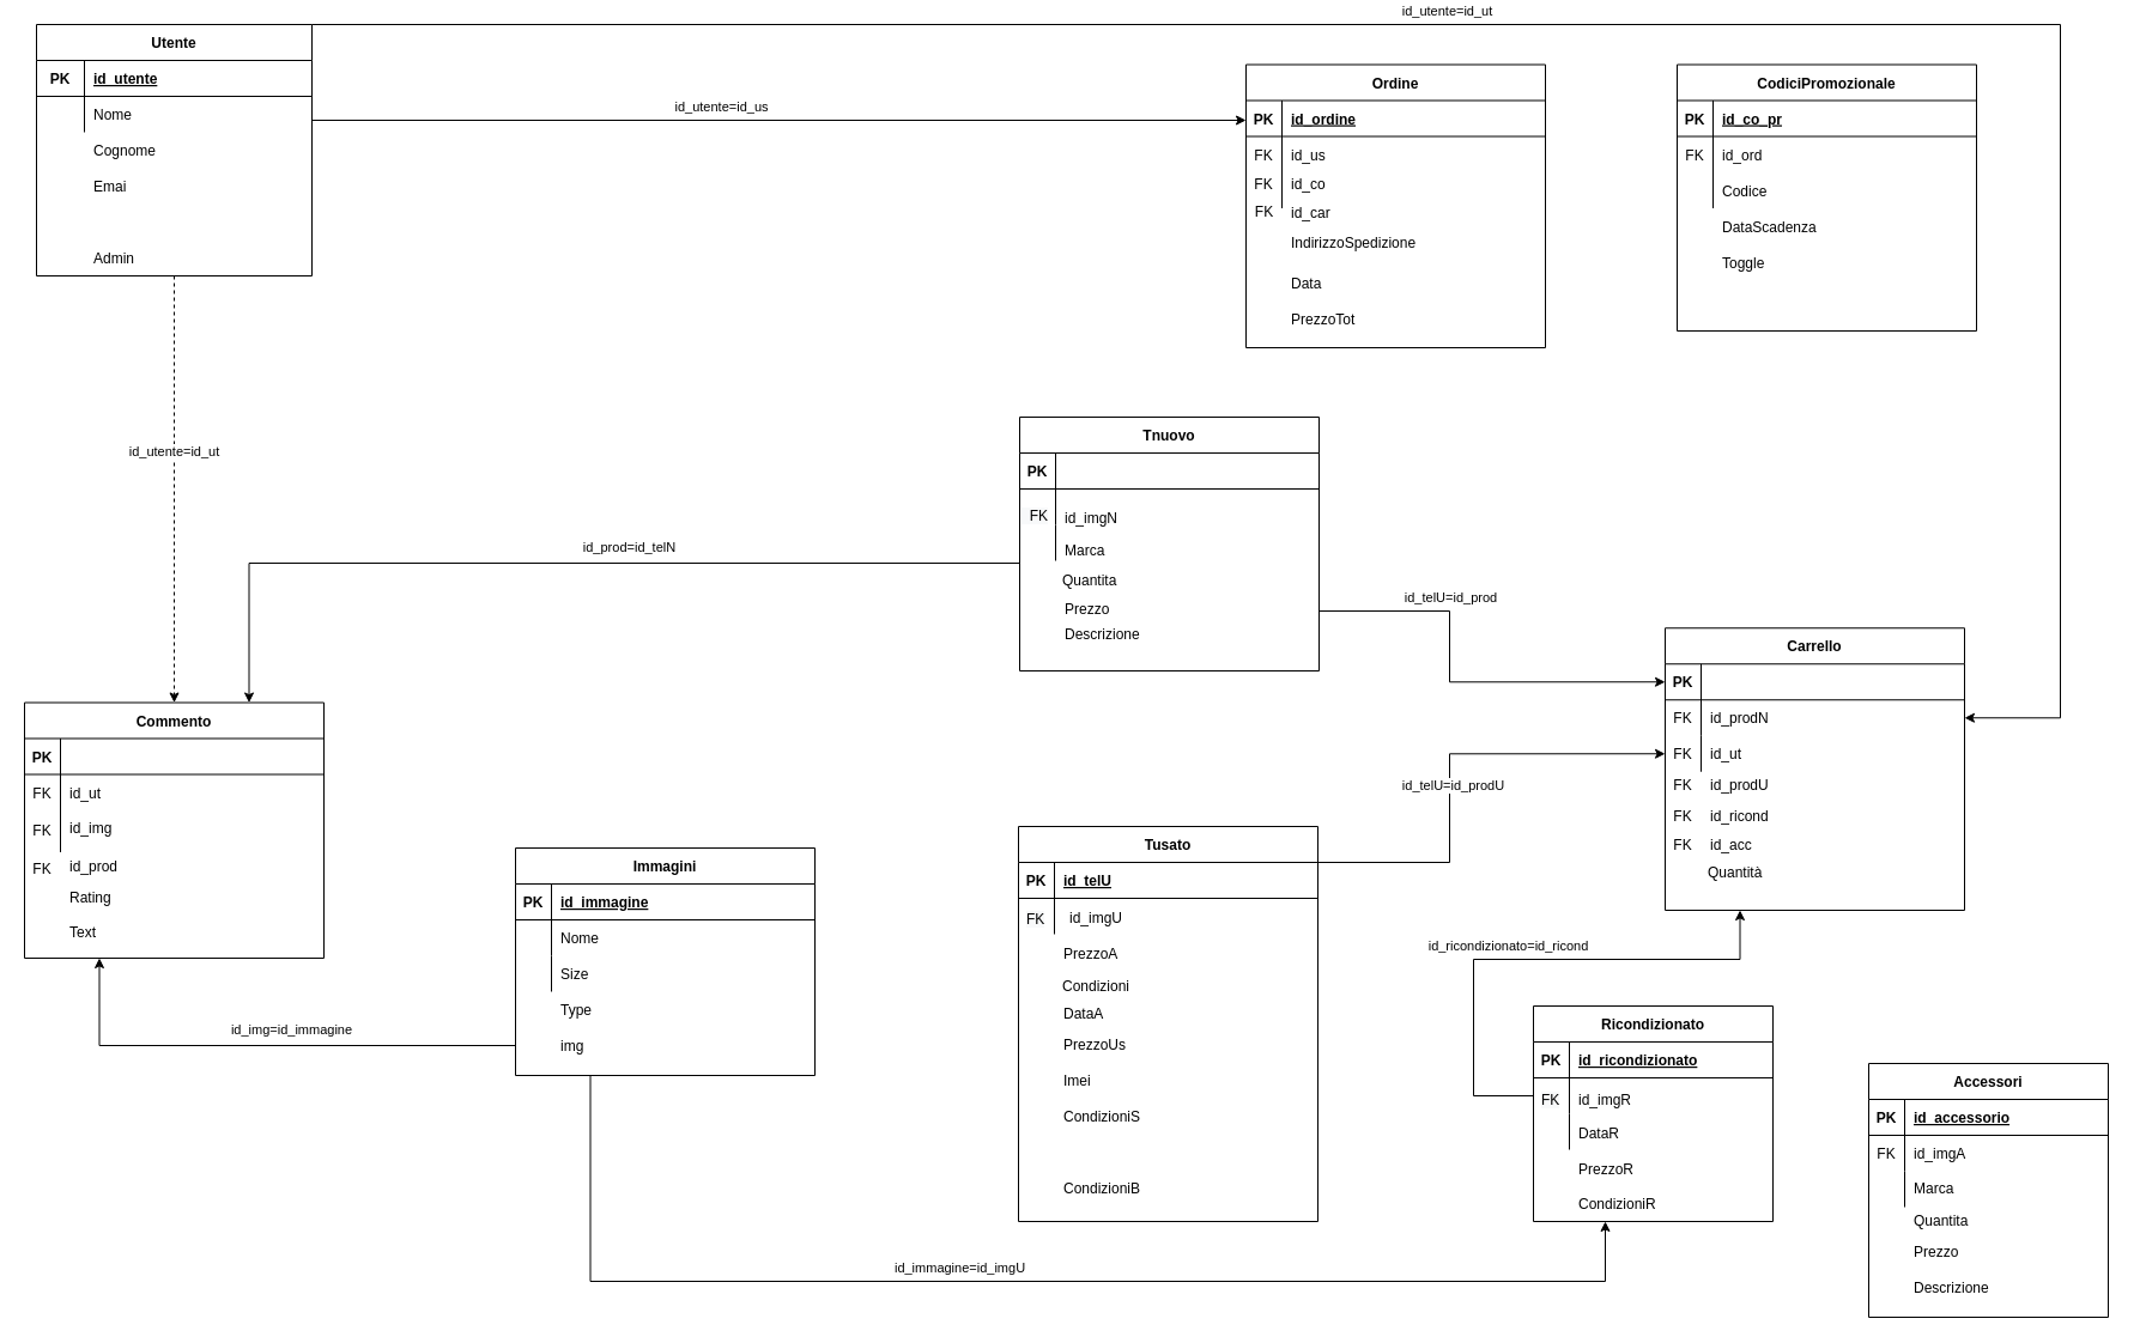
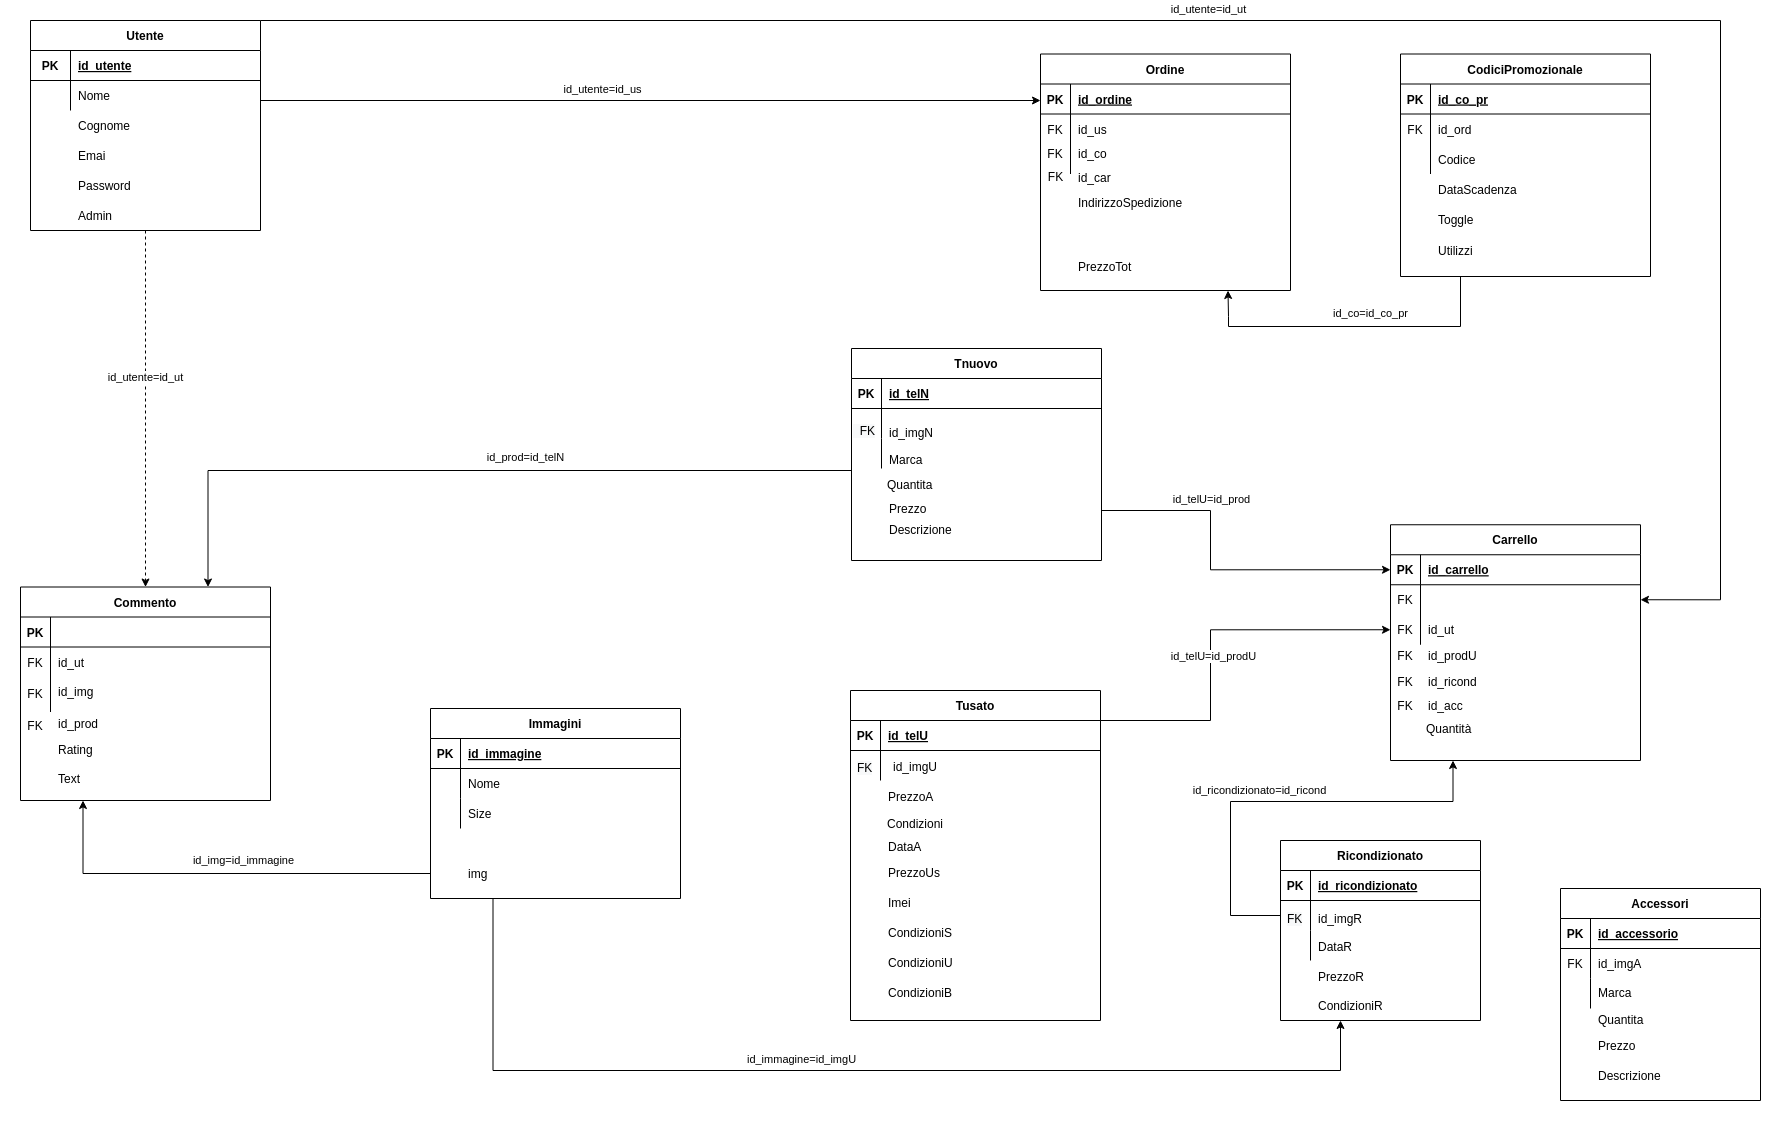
+ <mxCell id="23" value="Password" style="shape=partialRectangle;overflow=hidden;connectable=0;fillColor=none;top=0;left=0;bottom=0;right=0;align=left;spacingLeft=6;" parent="1" vertex="1"><mxGeometry x="70" y="170" width="190" height="30" as="geometry"><mxRectangle width="190" height="30" as="alternateBounds" /></mxGeometry></mxCell>
- <mxCell id="78" value="Data" style="shape=partialRectangle;overflow=hidden;connectable=0;fillColor=none;top=0;left=0;bottom=0;right=0;align=left;spacingLeft=6;" parent="1" vertex="1"><mxGeometry x="1070" y="221" width="220" height="30" as="geometry"><mxRectangle width="220" height="30" as="alternateBounds" /></mxGeometry></mxCell>
+ <mxCell id="57" value="Utilizzi" style="shape=partialRectangle;overflow=hidden;connectable=0;fillColor=none;top=0;left=0;bottom=0;right=0;align=left;spacingLeft=6;" parent="55" vertex="1"><mxGeometry x="30" width="220" height="32.5" as="geometry"><mxRectangle width="220" height="30" as="alternateBounds" /></mxGeometry></mxCell>
+ <mxCell id="91" style="edgeStyle=orthogonalEdgeStyle;rounded=0;orthogonalLoop=1;jettySize=auto;html=1;exitX=0.25;exitY=1;exitDx=0;exitDy=0;entryX=0.75;entryY=1;entryDx=0;entryDy=0;" parent="1" source="28" target="64" edge="1"><mxGeometry relative="1" as="geometry"><mxPoint x="1480" y="316" as="sourcePoint" /><mxPoint x="1210" y="296" as="targetPoint" /><Array as="points"><mxPoint x="1460" y="276" /><mxPoint x="1460" y="326" /><mxPoint x="1228" y="326" /><mxPoint x="1228" y="316" /></Array></mxGeometry></mxCell>
+ <mxCell id="92" value="id_co=id_co_pr" style="edgeLabel;html=1;align=center;verticalAlign=middle;resizable=0;points=[];" parent="91" vertex="1" connectable="0"><mxGeometry x="-0.106" y="-1" relative="1" as="geometry"><mxPoint y="-13" as="offset" /></mxGeometry></mxCell>
+ <mxCell id="96" value="id_telN" style="shape=partialRectangle;overflow=hidden;connectable=0;fillColor=none;top=0;left=0;bottom=0;right=0;align=left;spacingLeft=6;fontStyle=5;" parent="94" vertex="1"><mxGeometry x="30" width="220" height="30" as="geometry"><mxRectangle width="220" height="30" as="alternateBounds" /></mxGeometry></mxCell>
+ <mxCell id="146" value="id_carrello" style="shape=partialRectangle;overflow=hidden;connectable=0;fillColor=none;top=0;left=0;bottom=0;right=0;align=left;spacingLeft=6;fontStyle=5;" parent="144" vertex="1"><mxGeometry x="30" width="220" height="30" as="geometry"><mxRectangle width="220" height="30" as="alternateBounds" /></mxGeometry></mxCell>
- <mxCell id="149" value="id_prodN" style="shape=partialRectangle;overflow=hidden;connectable=0;fillColor=none;top=0;left=0;bottom=0;right=0;align=left;spacingLeft=6;" parent="147" vertex="1"><mxGeometry x="30" width="220" height="30" as="geometry"><mxRectangle width="220" height="30" as="alternateBounds" /></mxGeometry></mxCell>
- <mxCell id="60" value="Type" style="shape=partialRectangle;overflow=hidden;connectable=0;fillColor=none;top=0;left=0;bottom=0;right=0;align=left;spacingLeft=6;" parent="58" vertex="1"><mxGeometry x="30" width="220" height="30" as="geometry"><mxRectangle width="220" height="30" as="alternateBounds" /></mxGeometry></mxCell>
+ <mxCell id="116" value="CondizioniU" style="shape=partialRectangle;overflow=hidden;connectable=0;fillColor=none;top=0;left=0;bottom=0;right=0;align=left;spacingLeft=6;" parent="1" vertex="1"><mxGeometry x="880" y="947" width="220" height="30" as="geometry"><mxRectangle width="220" height="30" as="alternateBounds" /></mxGeometry></mxCell>
